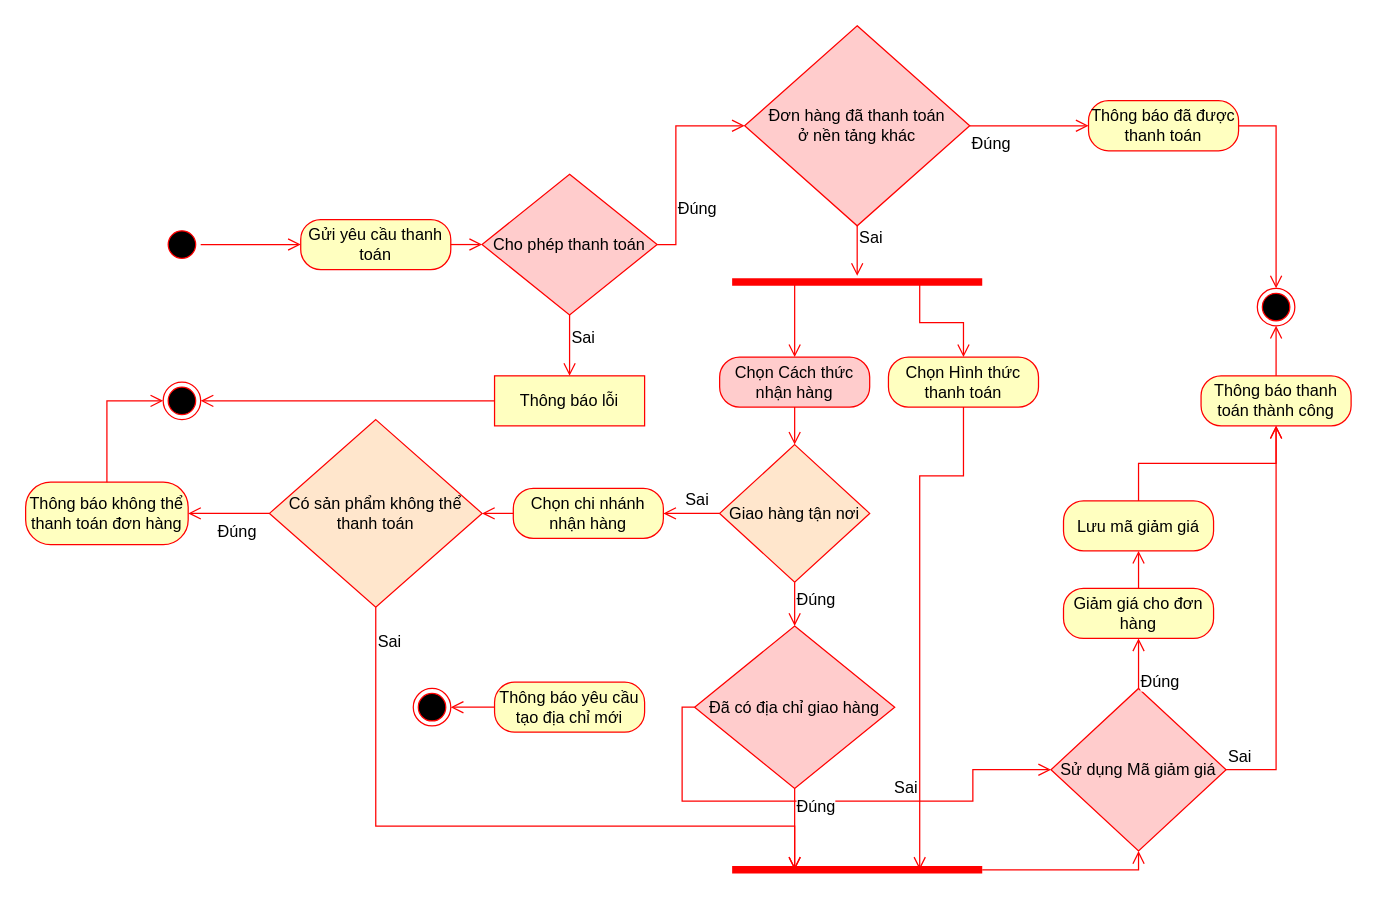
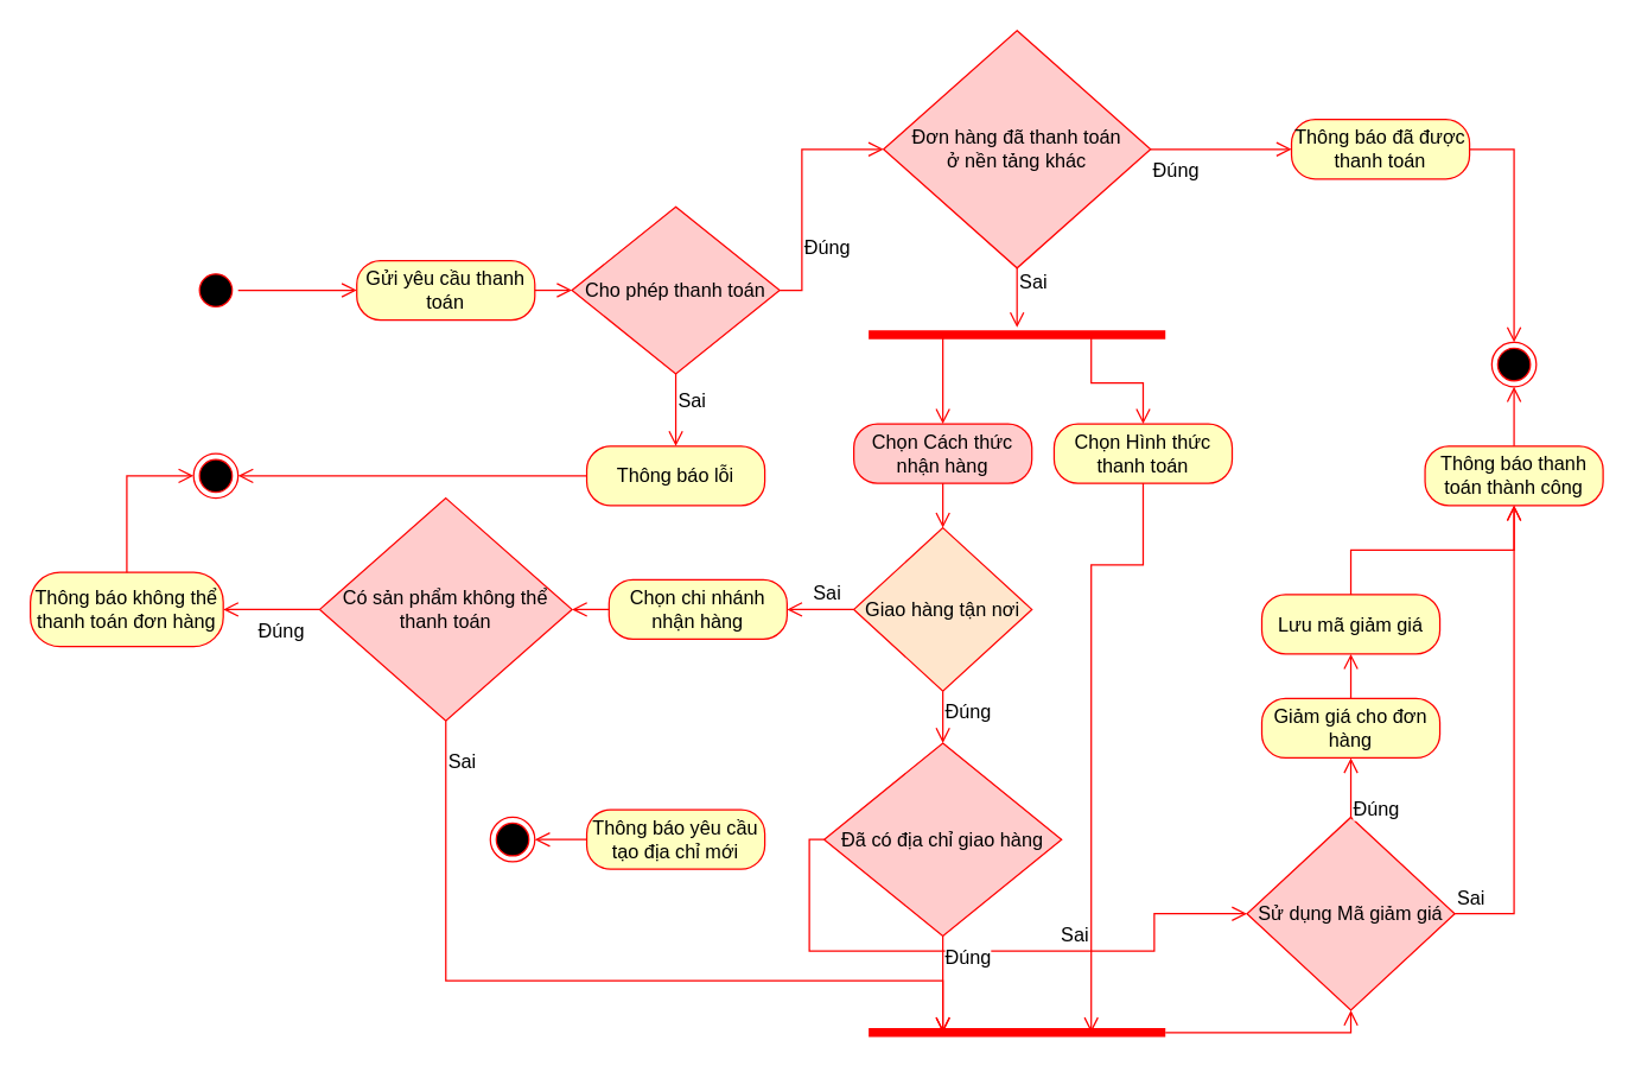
- <mxCell id="4" value="Thông báo lỗi" style="whiteSpace=wrap;html=1;arcSize=40;fontColor=#000000;fillColor=#ffffc0;strokeColor=#ff0000;fontSize=13;rounded=0;" parent="1" vertex="1"><mxGeometry x="395" y="300" width="120" height="40" as="geometry" /></mxCell>
+ <mxCell id="4" value="Thông báo lỗi" style="rounded=1;whiteSpace=wrap;html=1;arcSize=40;fontColor=#000000;fillColor=#ffffc0;strokeColor=#ff0000;fontSize=13;" parent="1" vertex="1"><mxGeometry x="395" y="300" width="120" height="40" as="geometry" /></mxCell>
- <mxCell id="22" value="Có sản phẩm không thể thanh toán" style="rhombus;whiteSpace=wrap;html=1;fillColor=#ffe6cc;strokeColor=#FF0000;fontSize=13;" parent="1" vertex="1"><mxGeometry x="215" y="335" width="170" height="150" as="geometry" /></mxCell>
+ <mxCell id="22" value="Có sản phẩm không thể thanh toán" style="rhombus;whiteSpace=wrap;html=1;fillColor=#FFCCCC;strokeColor=#FF0000;fontSize=13;" parent="1" vertex="1"><mxGeometry x="215" y="335" width="170" height="150" as="geometry" /></mxCell>
